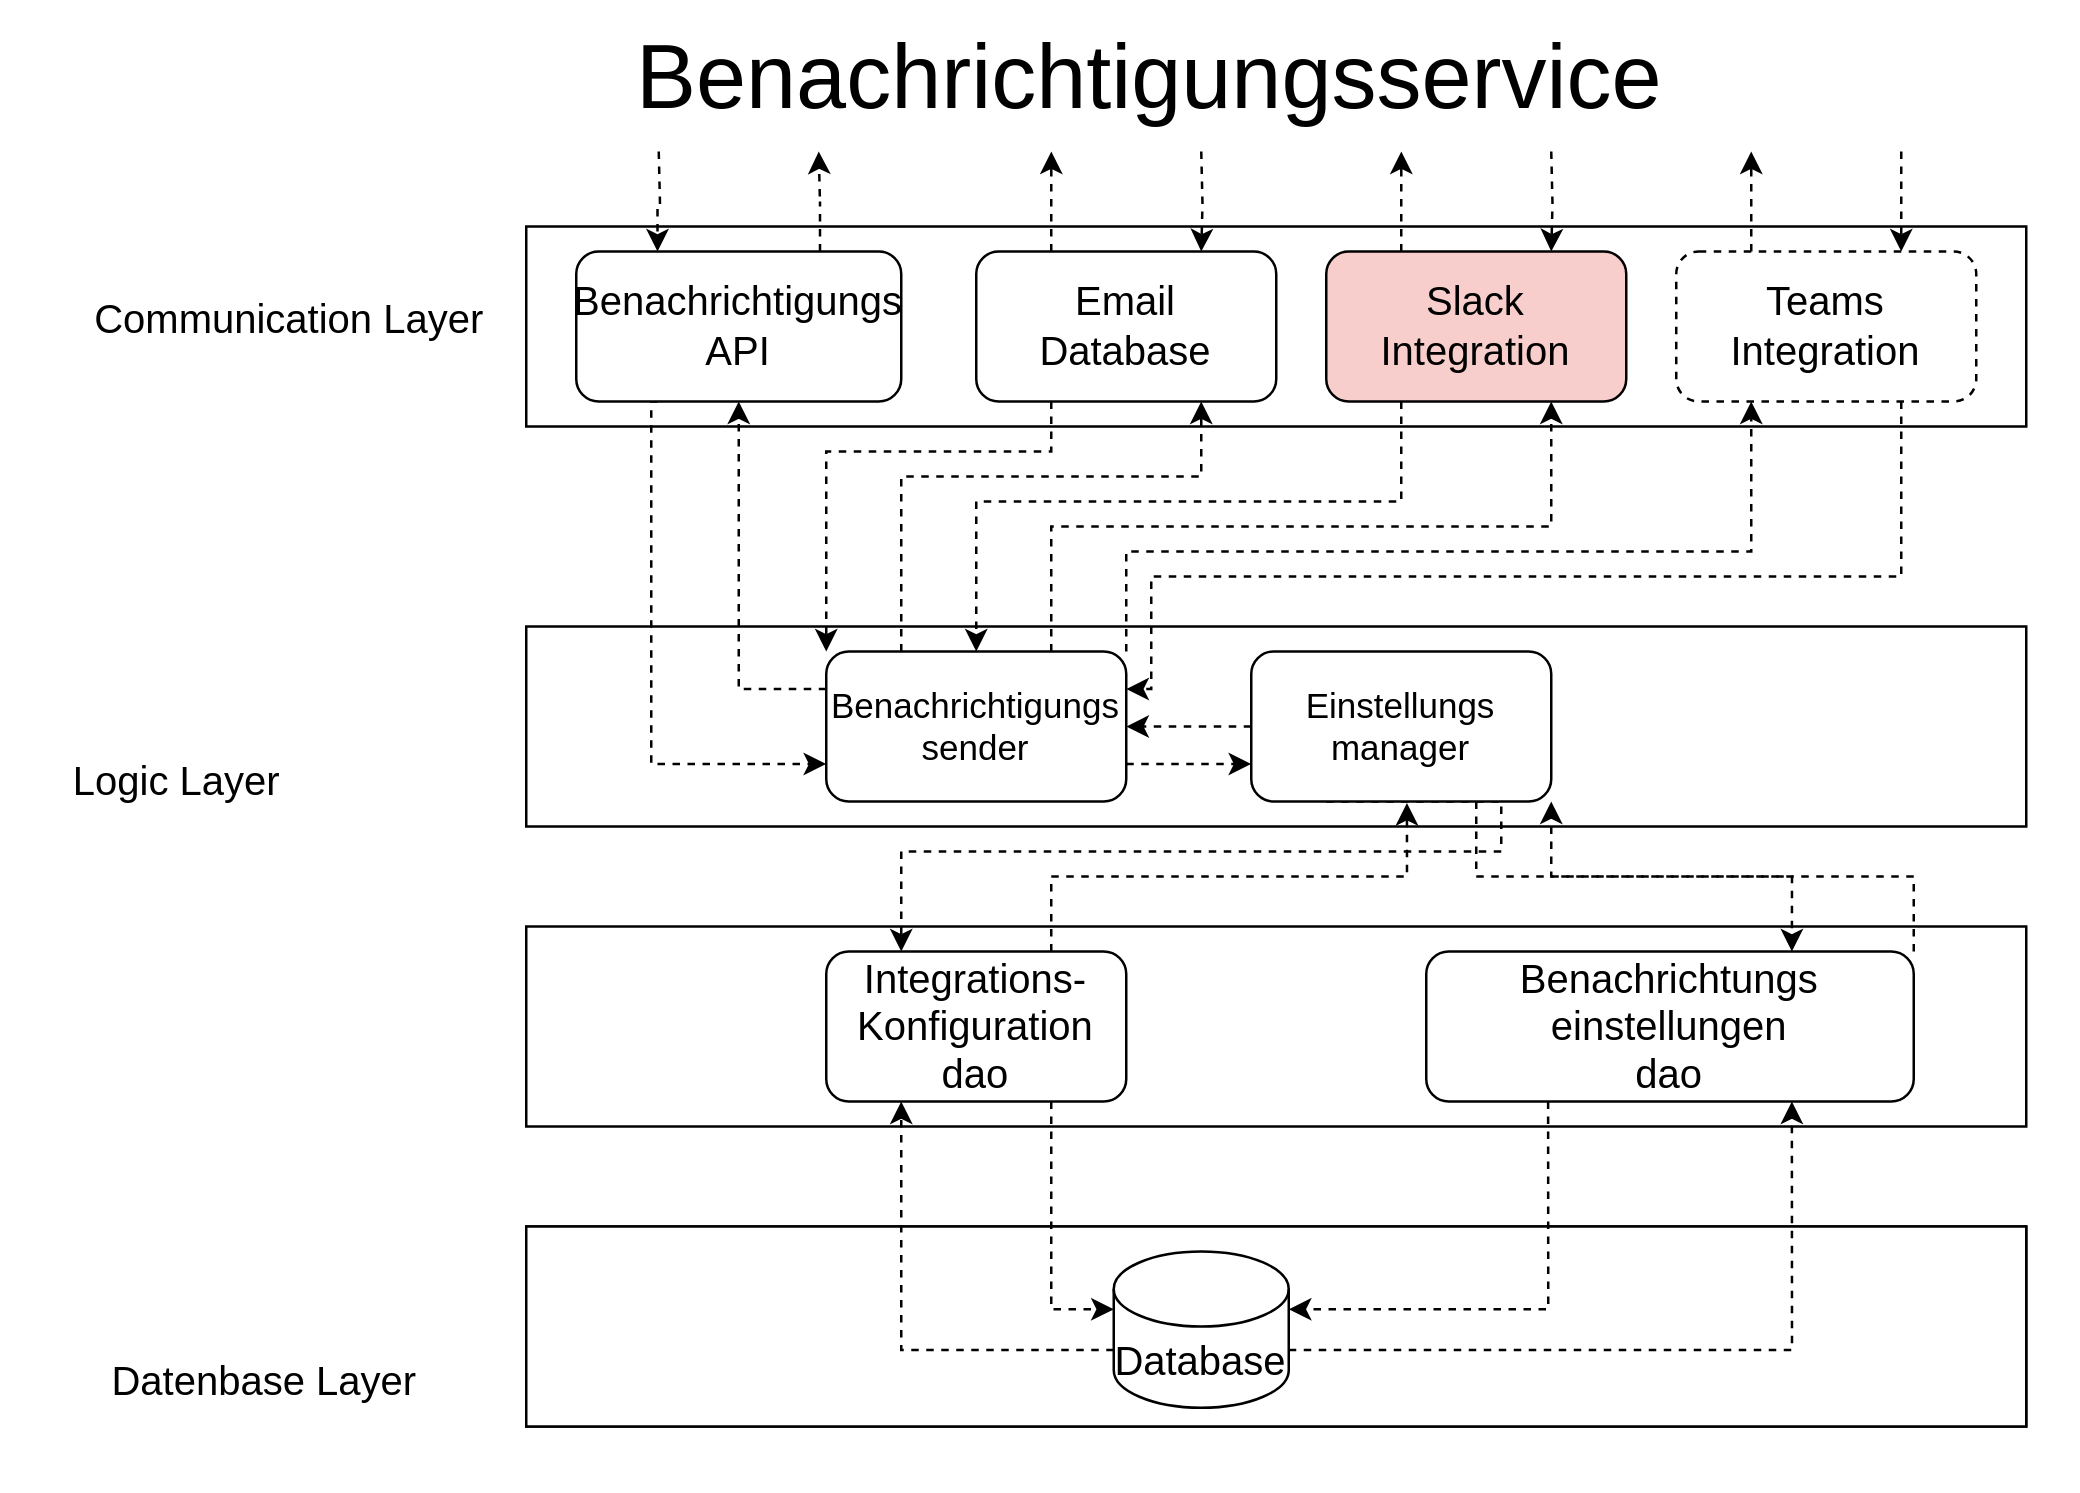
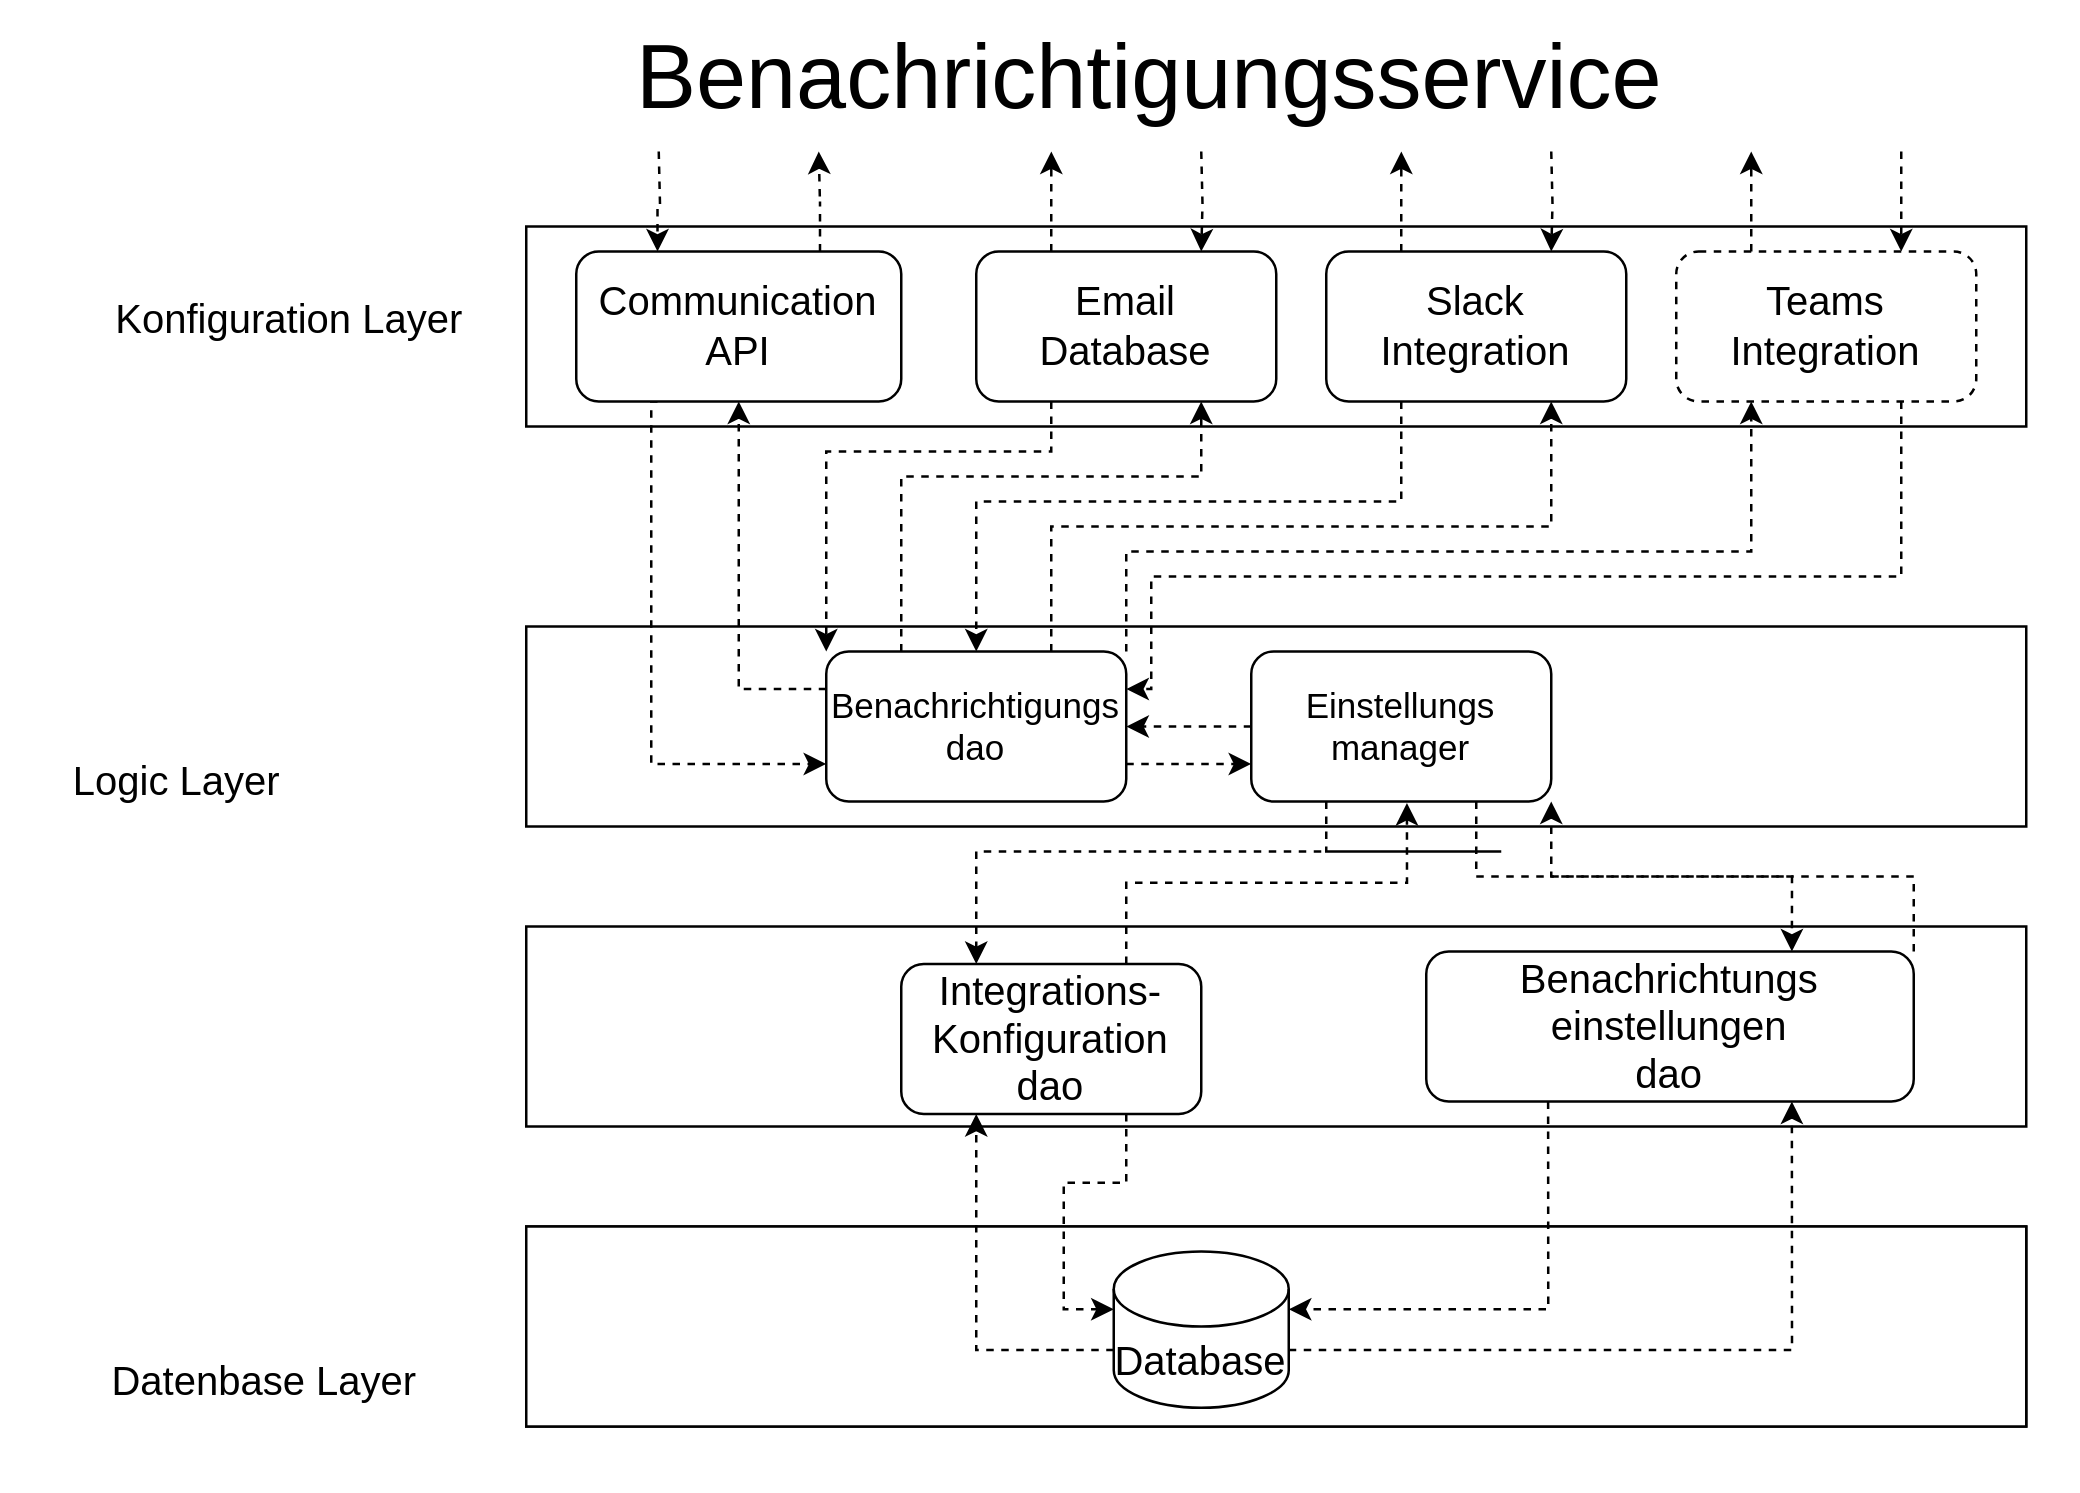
- <mxCell id="10" value="&lt;font style=&quot;font-size: 16px&quot;&gt;Communication Layer&lt;br&gt;&lt;/font&gt;" style="text;html=1;resizable=0;autosize=1;align=center;verticalAlign=middle;points=[];fillColor=none;strokeColor=none;rounded=0;fontSize=36;" parent="1" vertex="1"><mxGeometry x="30" y="90" width="170" height="60" as="geometry" /></mxCell>
+ <mxCell id="10" value="&lt;font style=&quot;font-size: 16px&quot;&gt;Konfiguration Layer&lt;br&gt;&lt;/font&gt;" style="text;html=1;resizable=0;autosize=1;align=center;verticalAlign=middle;points=[];fillColor=none;strokeColor=none;rounded=0;fontSize=36;" parent="1" vertex="1"><mxGeometry x="30" y="90" width="170" height="60" as="geometry" /></mxCell>
- <mxCell id="25" value="&lt;div&gt;&lt;font style=&quot;font-size: 16px&quot;&gt;Benachrichtigungs&lt;/font&gt;&lt;/div&gt;&lt;div&gt;&lt;font style=&quot;font-size: 16px&quot;&gt;API&lt;br&gt;&lt;/font&gt;&lt;/div&gt;" style="rounded=1;whiteSpace=wrap;html=1;fontSize=16;" parent="1" vertex="1"><mxGeometry x="230" y="100" width="130" height="60" as="geometry" /></mxCell>
+ <mxCell id="25" value="&lt;div&gt;&lt;font style=&quot;font-size: 16px&quot;&gt;Communication&lt;/font&gt;&lt;/div&gt;&lt;div&gt;&lt;font style=&quot;font-size: 16px&quot;&gt;API&lt;br&gt;&lt;/font&gt;&lt;/div&gt;" style="rounded=1;whiteSpace=wrap;html=1;fontSize=16;" parent="1" vertex="1"><mxGeometry x="230" y="100" width="130" height="60" as="geometry" /></mxCell>
- <mxCell id="33" value="&lt;div&gt;Slack&lt;/div&gt;&lt;div&gt;Integration&lt;br&gt;&lt;/div&gt;" style="rounded=1;whiteSpace=wrap;html=1;fontSize=16;fillColor=#f8cecc;" parent="1" vertex="1"><mxGeometry x="530" y="100" width="120" height="60" as="geometry" /></mxCell>
+ <mxCell id="33" value="&lt;div&gt;Slack&lt;/div&gt;&lt;div&gt;Integration&lt;br&gt;&lt;/div&gt;" style="rounded=1;whiteSpace=wrap;html=1;fontSize=16;" parent="1" vertex="1"><mxGeometry x="530" y="100" width="120" height="60" as="geometry" /></mxCell>
- <mxCell id="21" value="&lt;div style=&quot;font-size: 14px&quot;&gt;&lt;font style=&quot;font-size: 14px&quot;&gt;Benachrichtigungs&lt;/font&gt;&lt;/div&gt;&lt;div style=&quot;font-size: 14px&quot;&gt;&lt;font style=&quot;font-size: 14px&quot;&gt;sender&lt;/font&gt;&lt;/div&gt;" style="rounded=1;whiteSpace=wrap;html=1;fontSize=16;" parent="1" vertex="1"><mxGeometry x="330" y="260" width="120" height="60" as="geometry" /></mxCell>
+ <mxCell id="21" value="&lt;div style=&quot;font-size: 14px&quot;&gt;&lt;font style=&quot;font-size: 14px&quot;&gt;Benachrichtigungs&lt;/font&gt;&lt;/div&gt;&lt;div style=&quot;font-size: 14px&quot;&gt;&lt;font style=&quot;font-size: 14px&quot;&gt;dao&lt;/font&gt;&lt;/div&gt;" style="rounded=1;whiteSpace=wrap;html=1;fontSize=16;" parent="1" vertex="1"><mxGeometry x="330" y="260" width="120" height="60" as="geometry" /></mxCell>
- <mxCell id="16" value="&lt;div&gt;Integrations-&lt;/div&gt;&lt;div&gt;Konfiguration&lt;br&gt;&lt;/div&gt;&lt;div&gt;dao&lt;br&gt;&lt;/div&gt;" style="rounded=1;whiteSpace=wrap;html=1;fontSize=16;" parent="1" vertex="1"><mxGeometry x="330" y="380" width="120" height="60" as="geometry" /></mxCell>
+ <mxCell id="16" value="&lt;div&gt;Integrations-&lt;/div&gt;&lt;div&gt;Konfiguration&lt;br&gt;&lt;/div&gt;&lt;div&gt;dao&lt;br&gt;&lt;/div&gt;" style="rounded=1;whiteSpace=wrap;html=1;fontSize=16;" parent="1" vertex="1"><mxGeometry x="360" y="385" width="120" height="60" as="geometry" /></mxCell>
